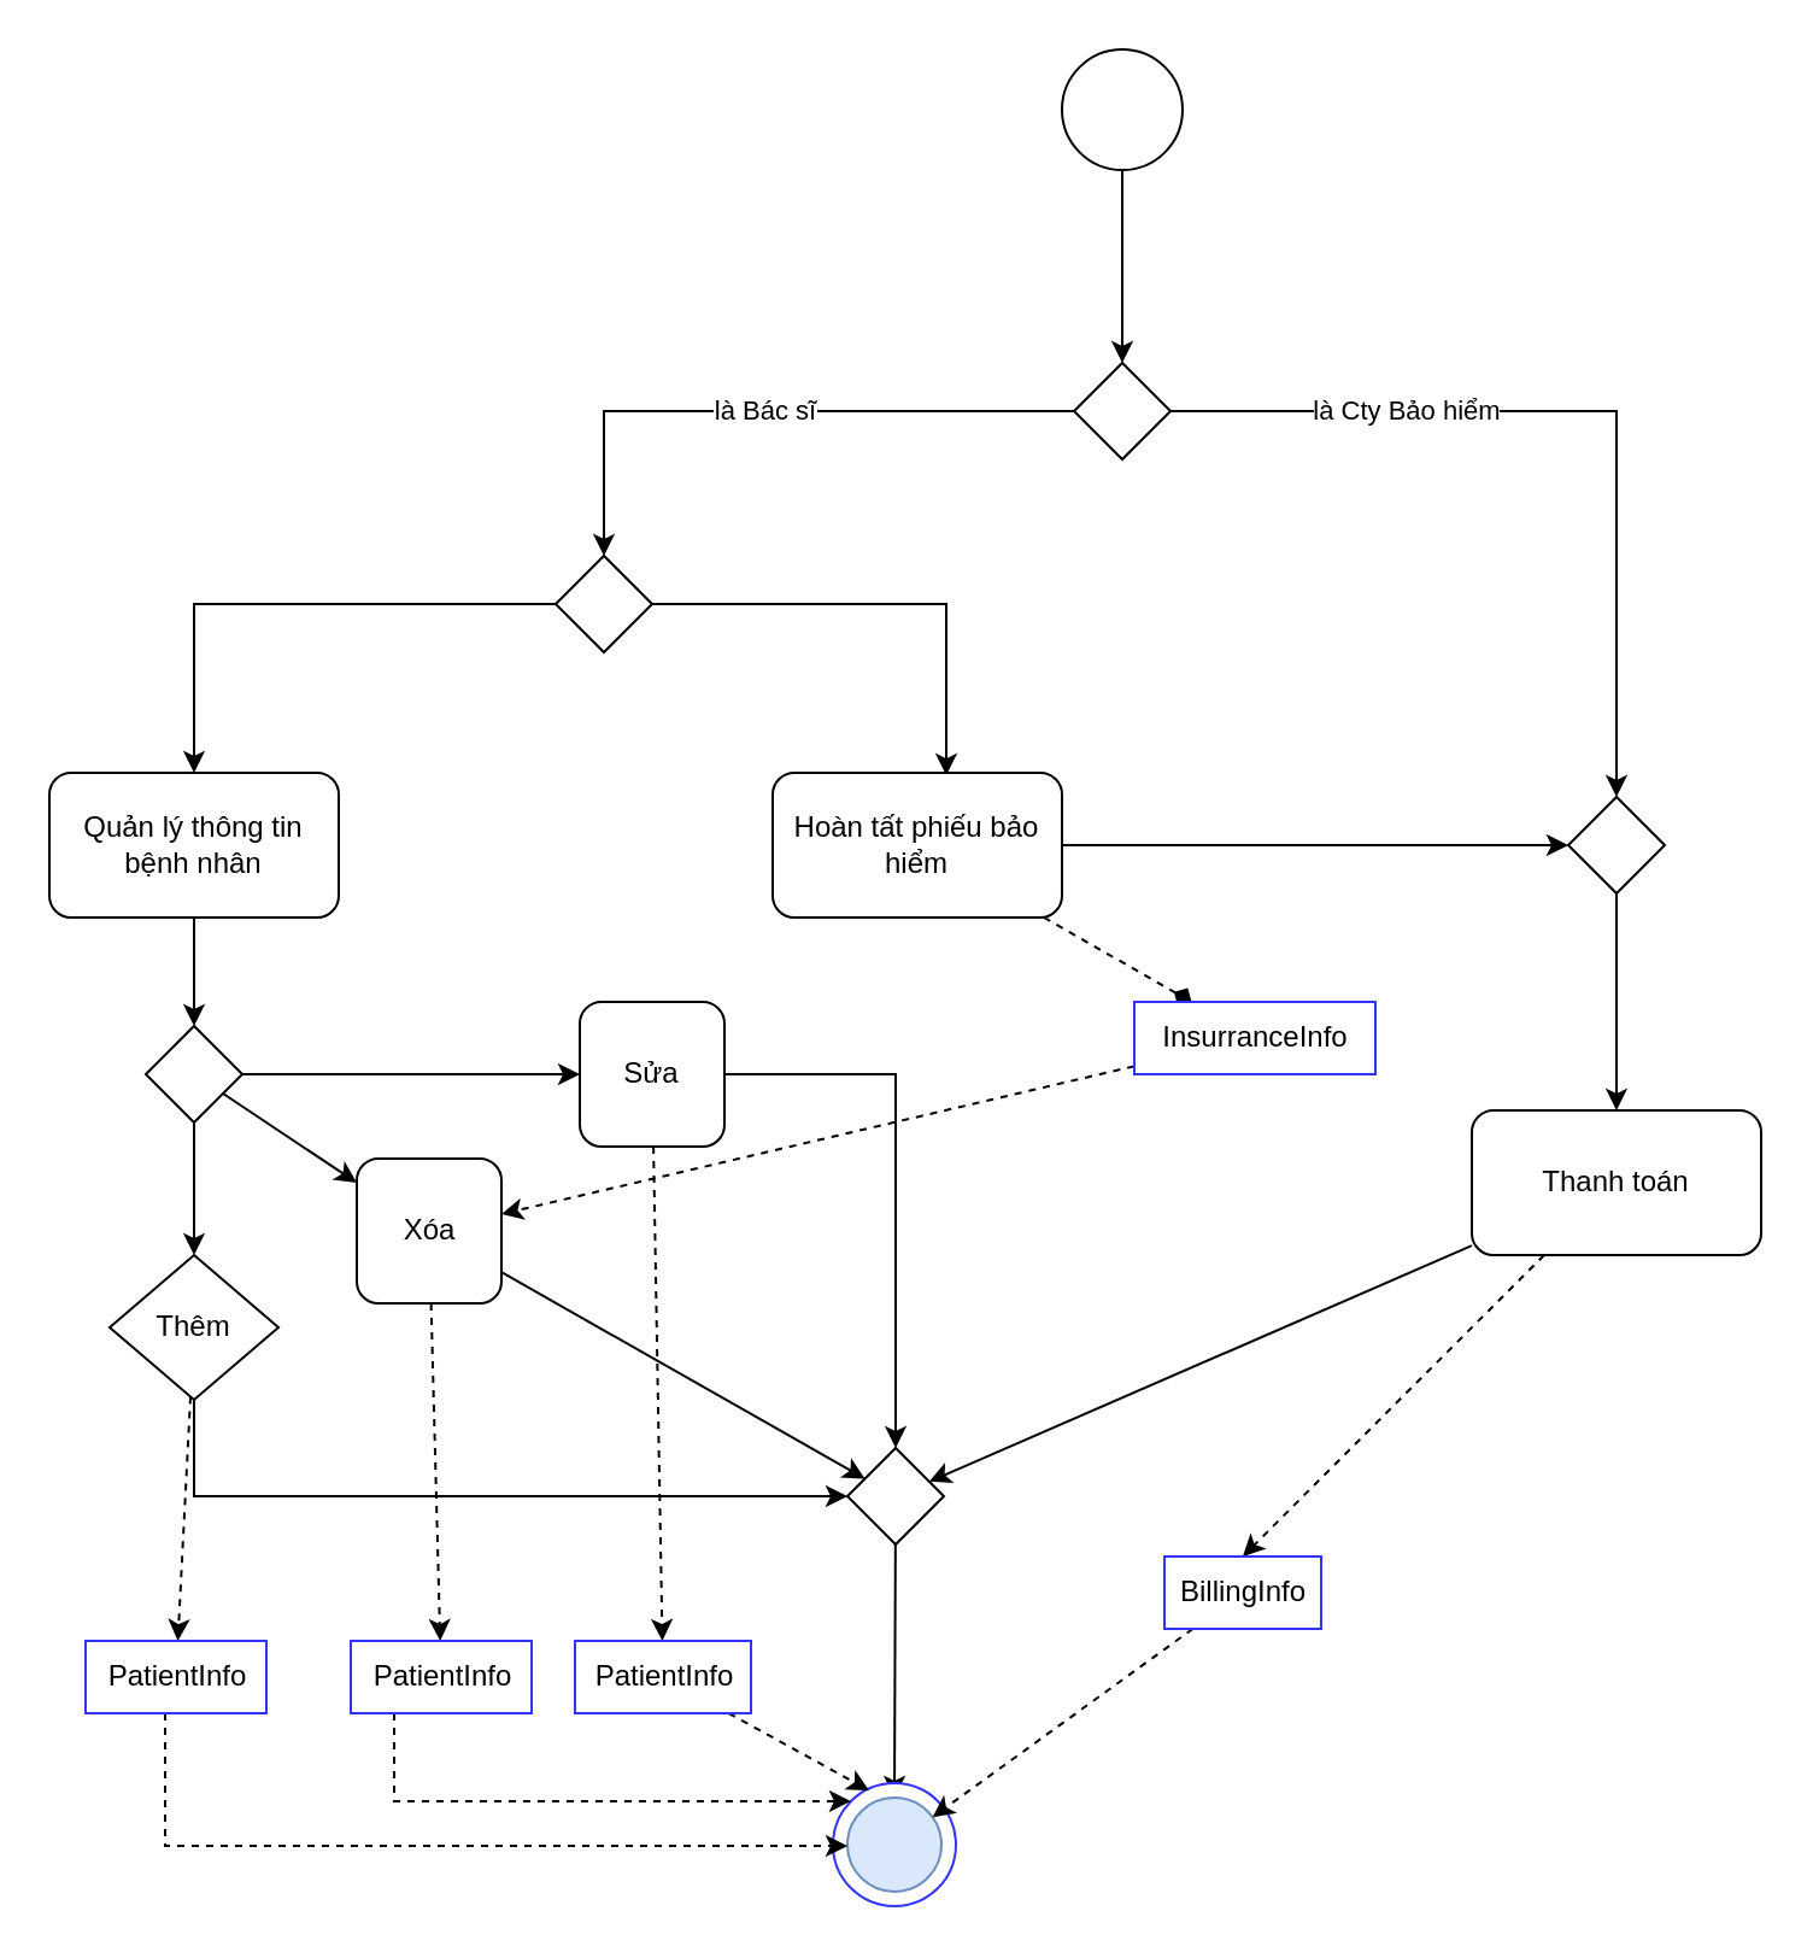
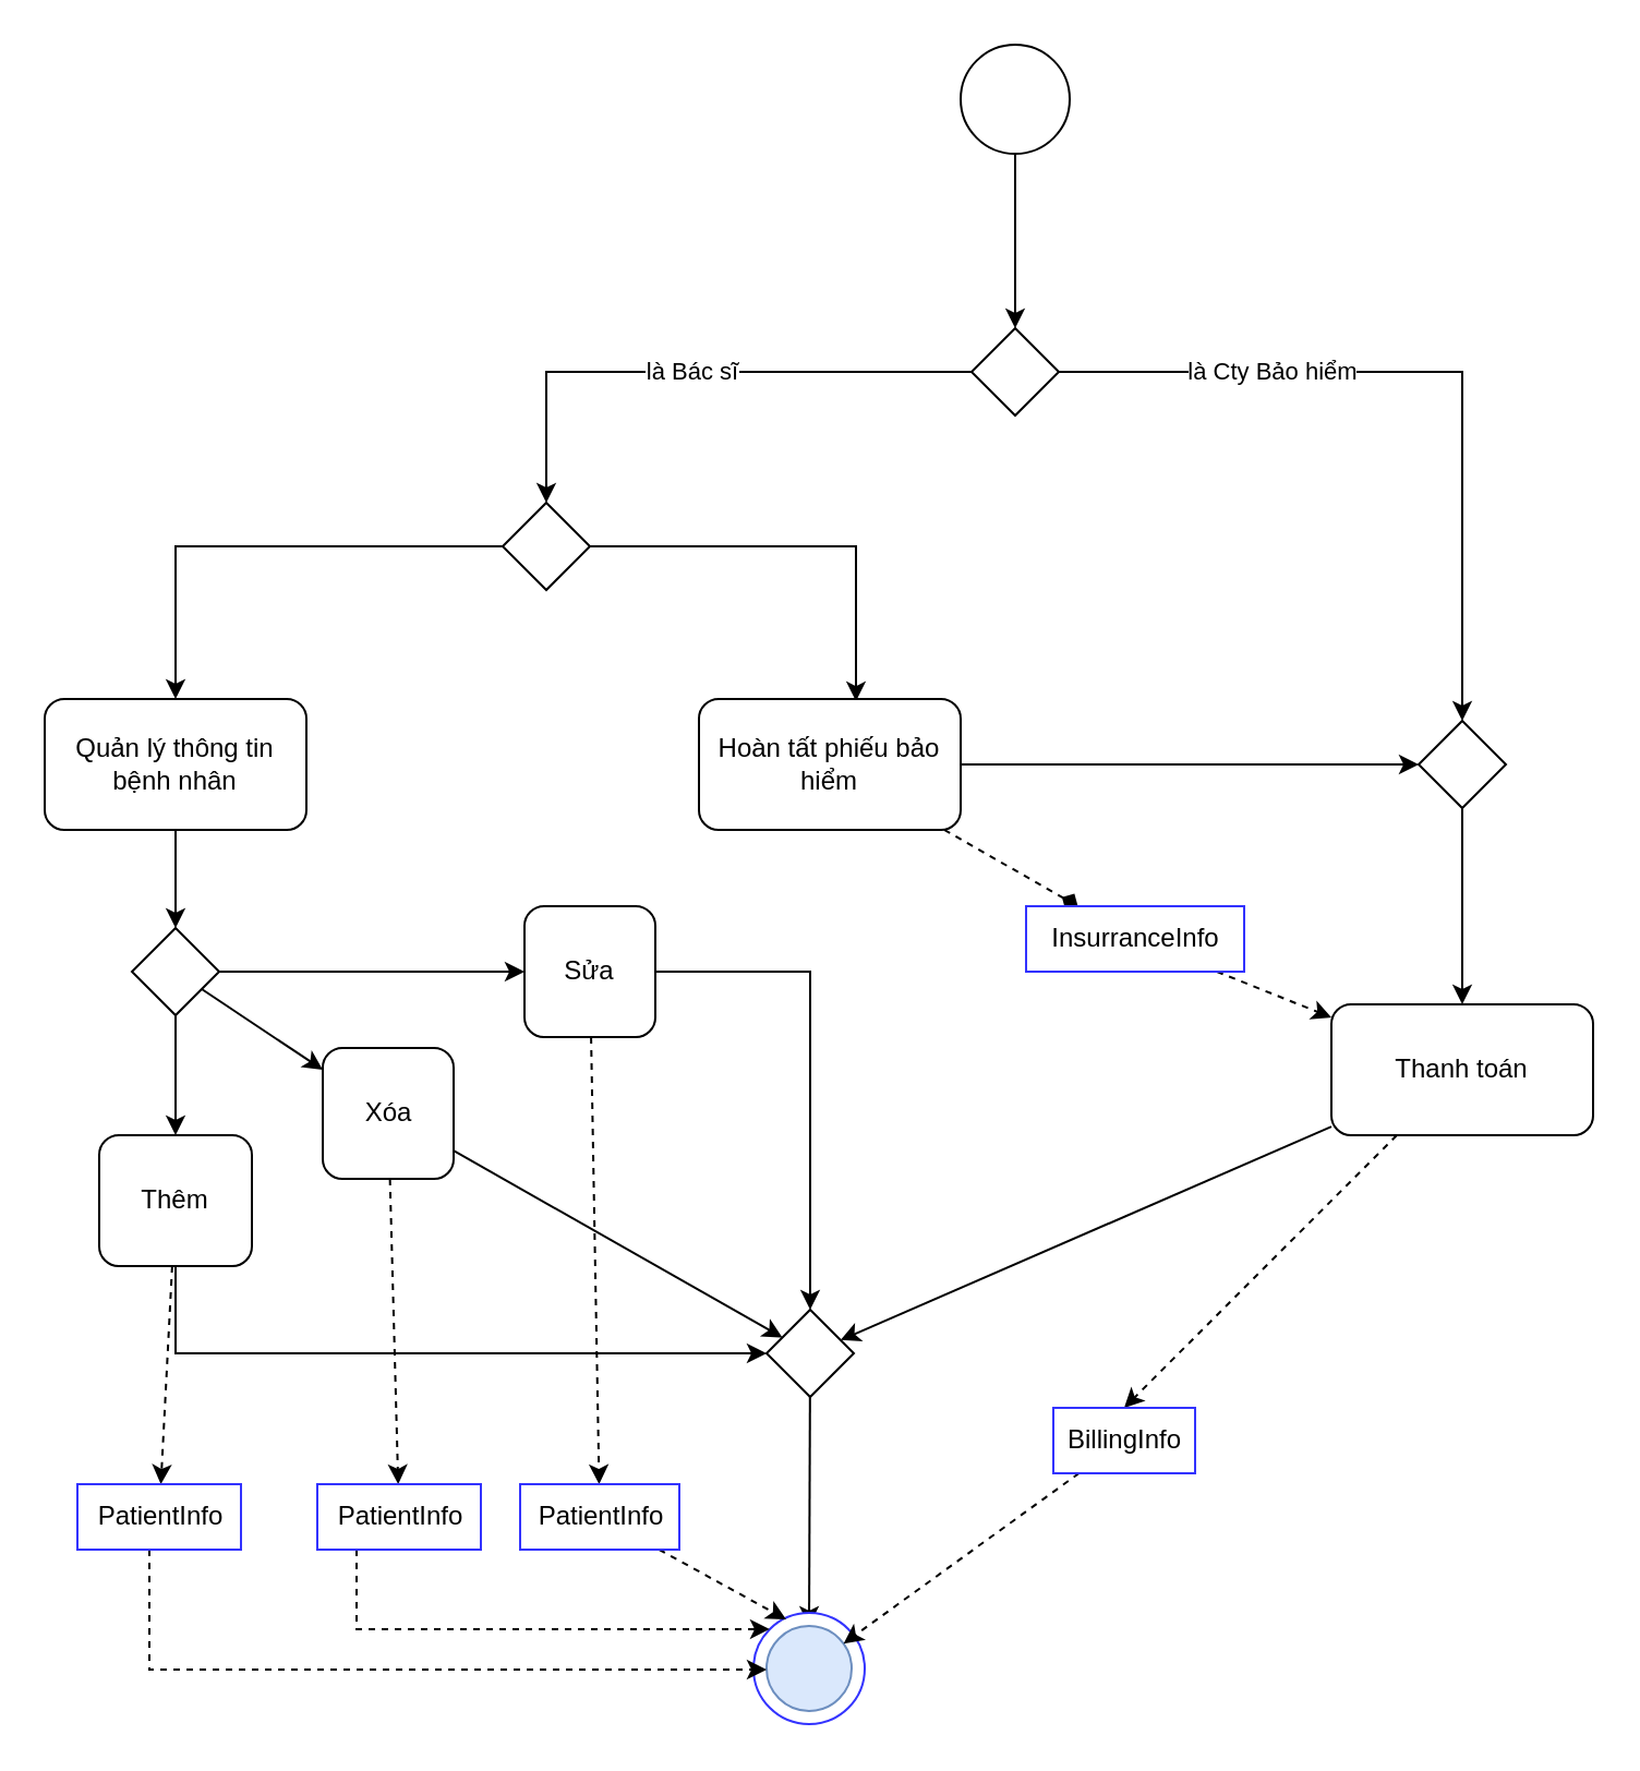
- <mxCell id="45" style="edgeStyle=none;rounded=0;orthogonalLoop=1;jettySize=auto;html=1;dashed=1;" parent="1" source="46" target="20" edge="1"><mxGeometry relative="1" as="geometry" /></mxCell>
+ <mxCell id="45" style="edgeStyle=none;rounded=0;orthogonalLoop=1;jettySize=auto;html=1;dashed=1;" parent="1" source="46" target="9" edge="1"><mxGeometry relative="1" as="geometry" /></mxCell>
- <mxCell id="17" value="Thêm" style="rhombus;whiteSpace=wrap;html=1;" parent="1" vertex="1"><mxGeometry x="45" y="520" width="70" height="60" as="geometry" /></mxCell>
+ <mxCell id="17" value="Thêm" style="rounded=1;whiteSpace=wrap;html=1;" parent="1" vertex="1"><mxGeometry x="45" y="520" width="70" height="60" as="geometry" /></mxCell>
